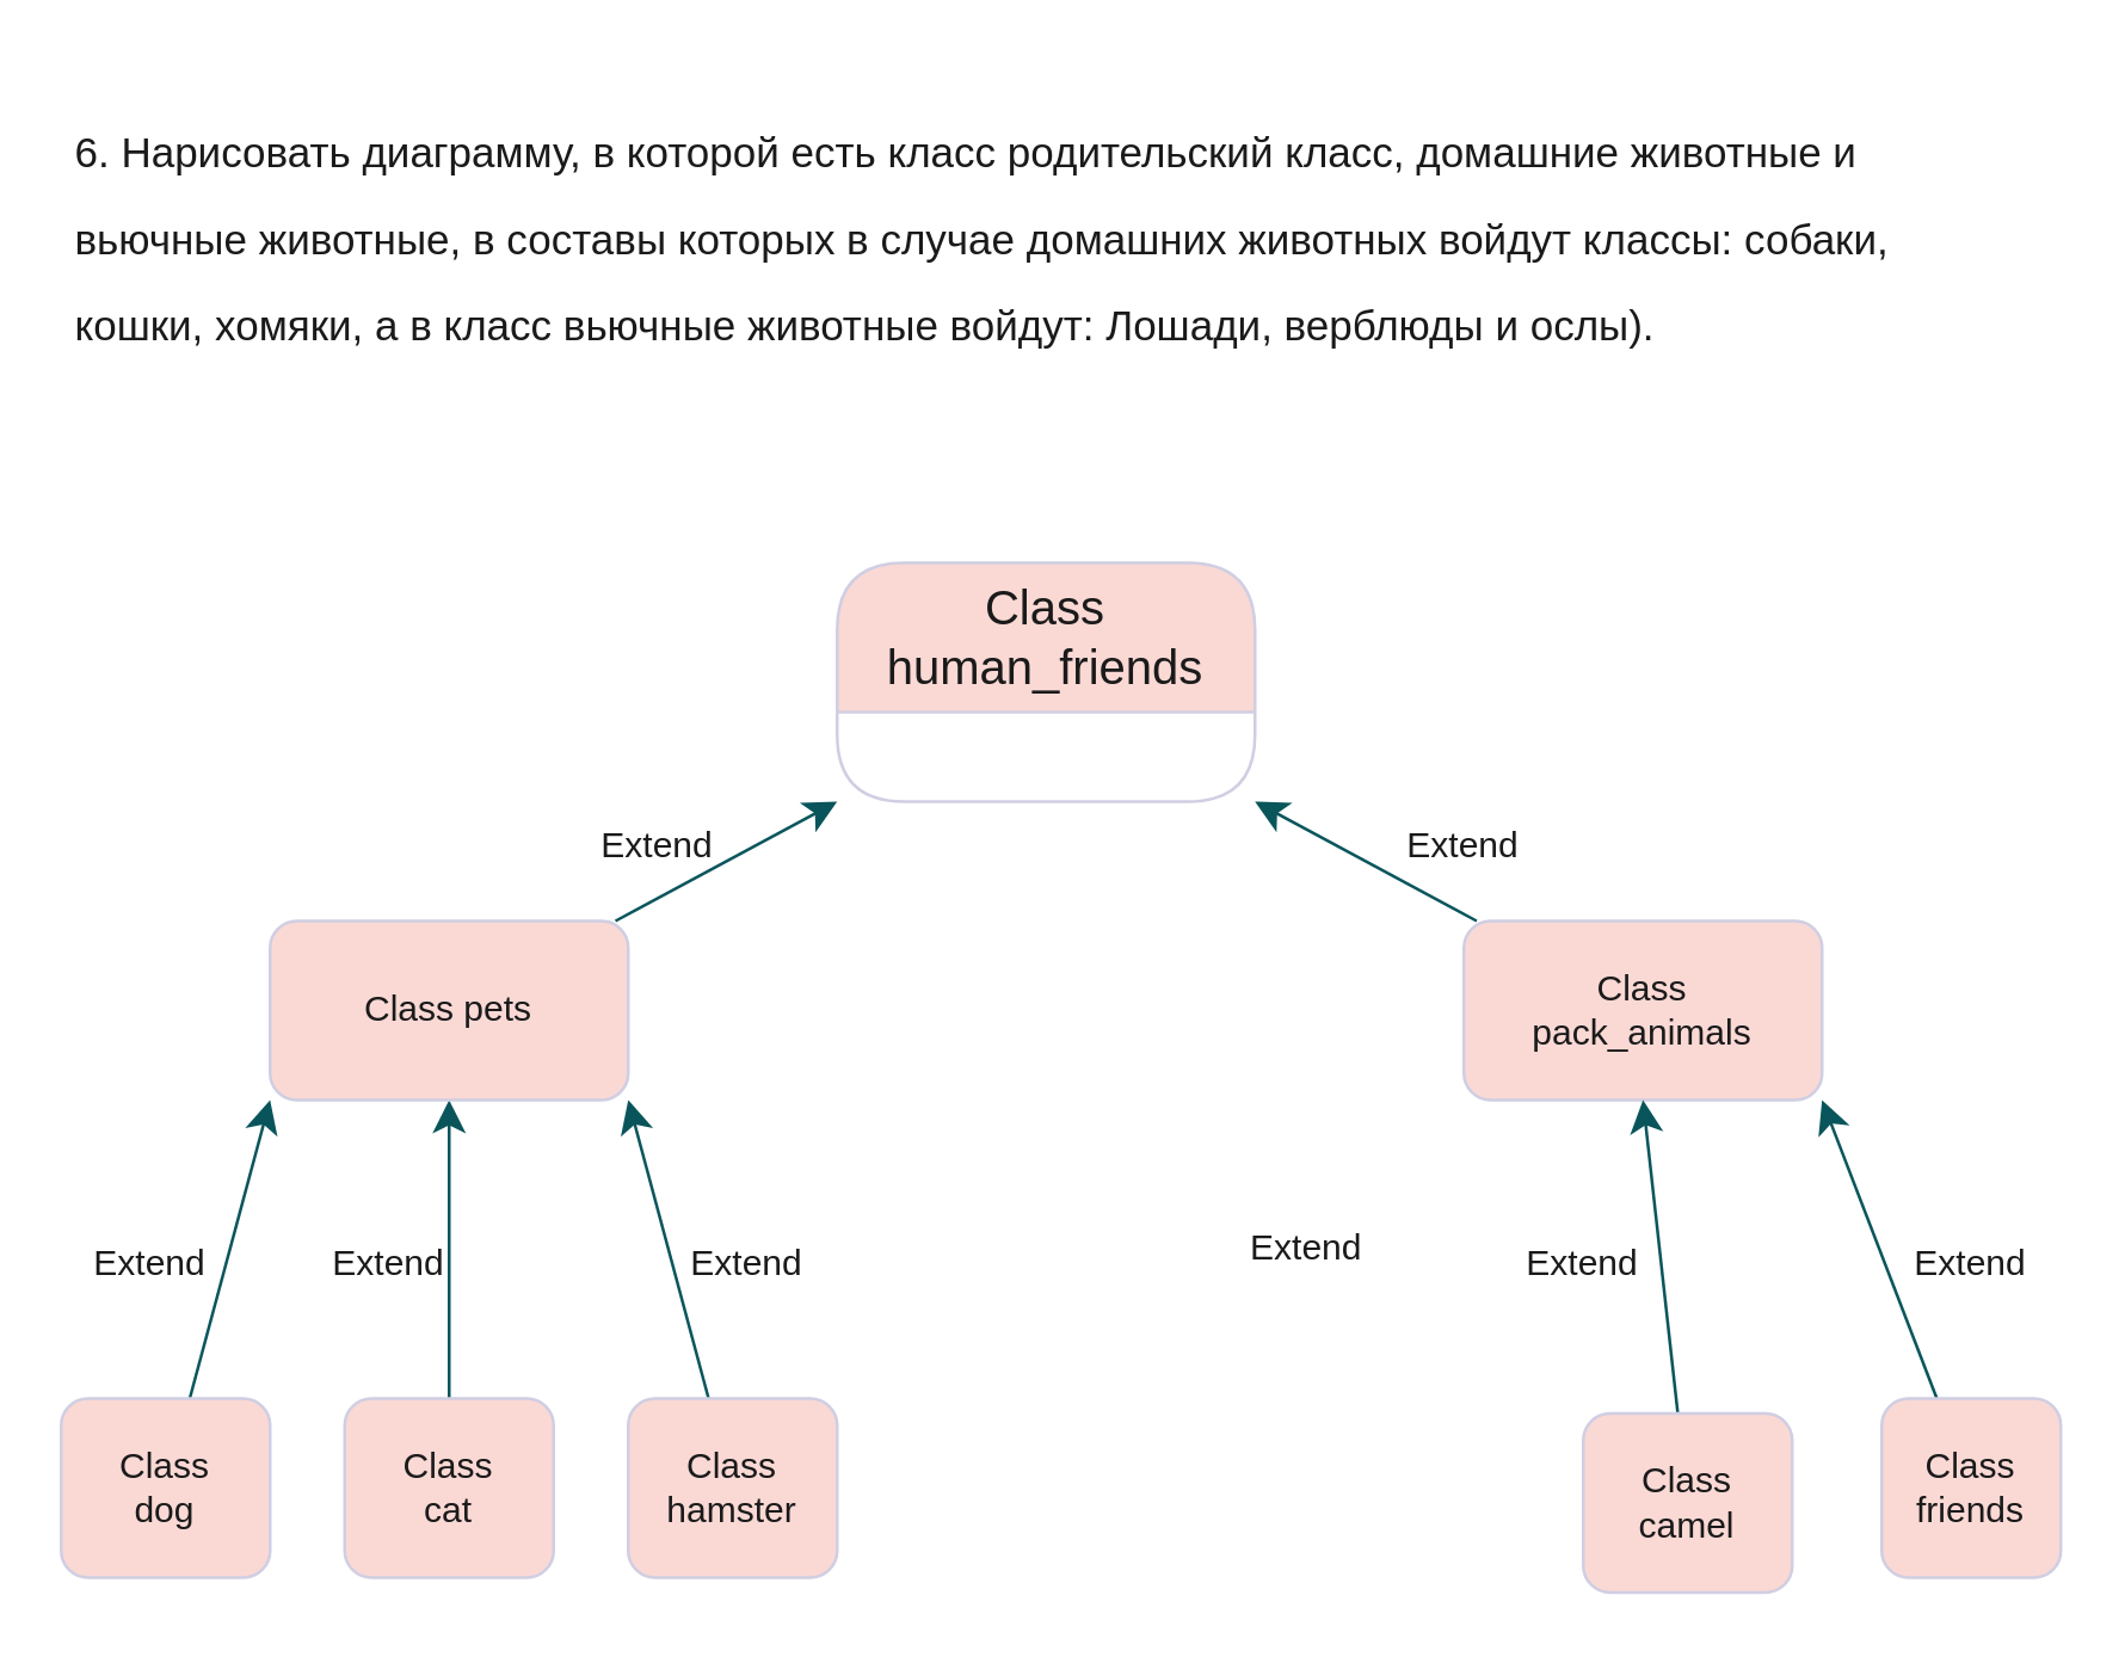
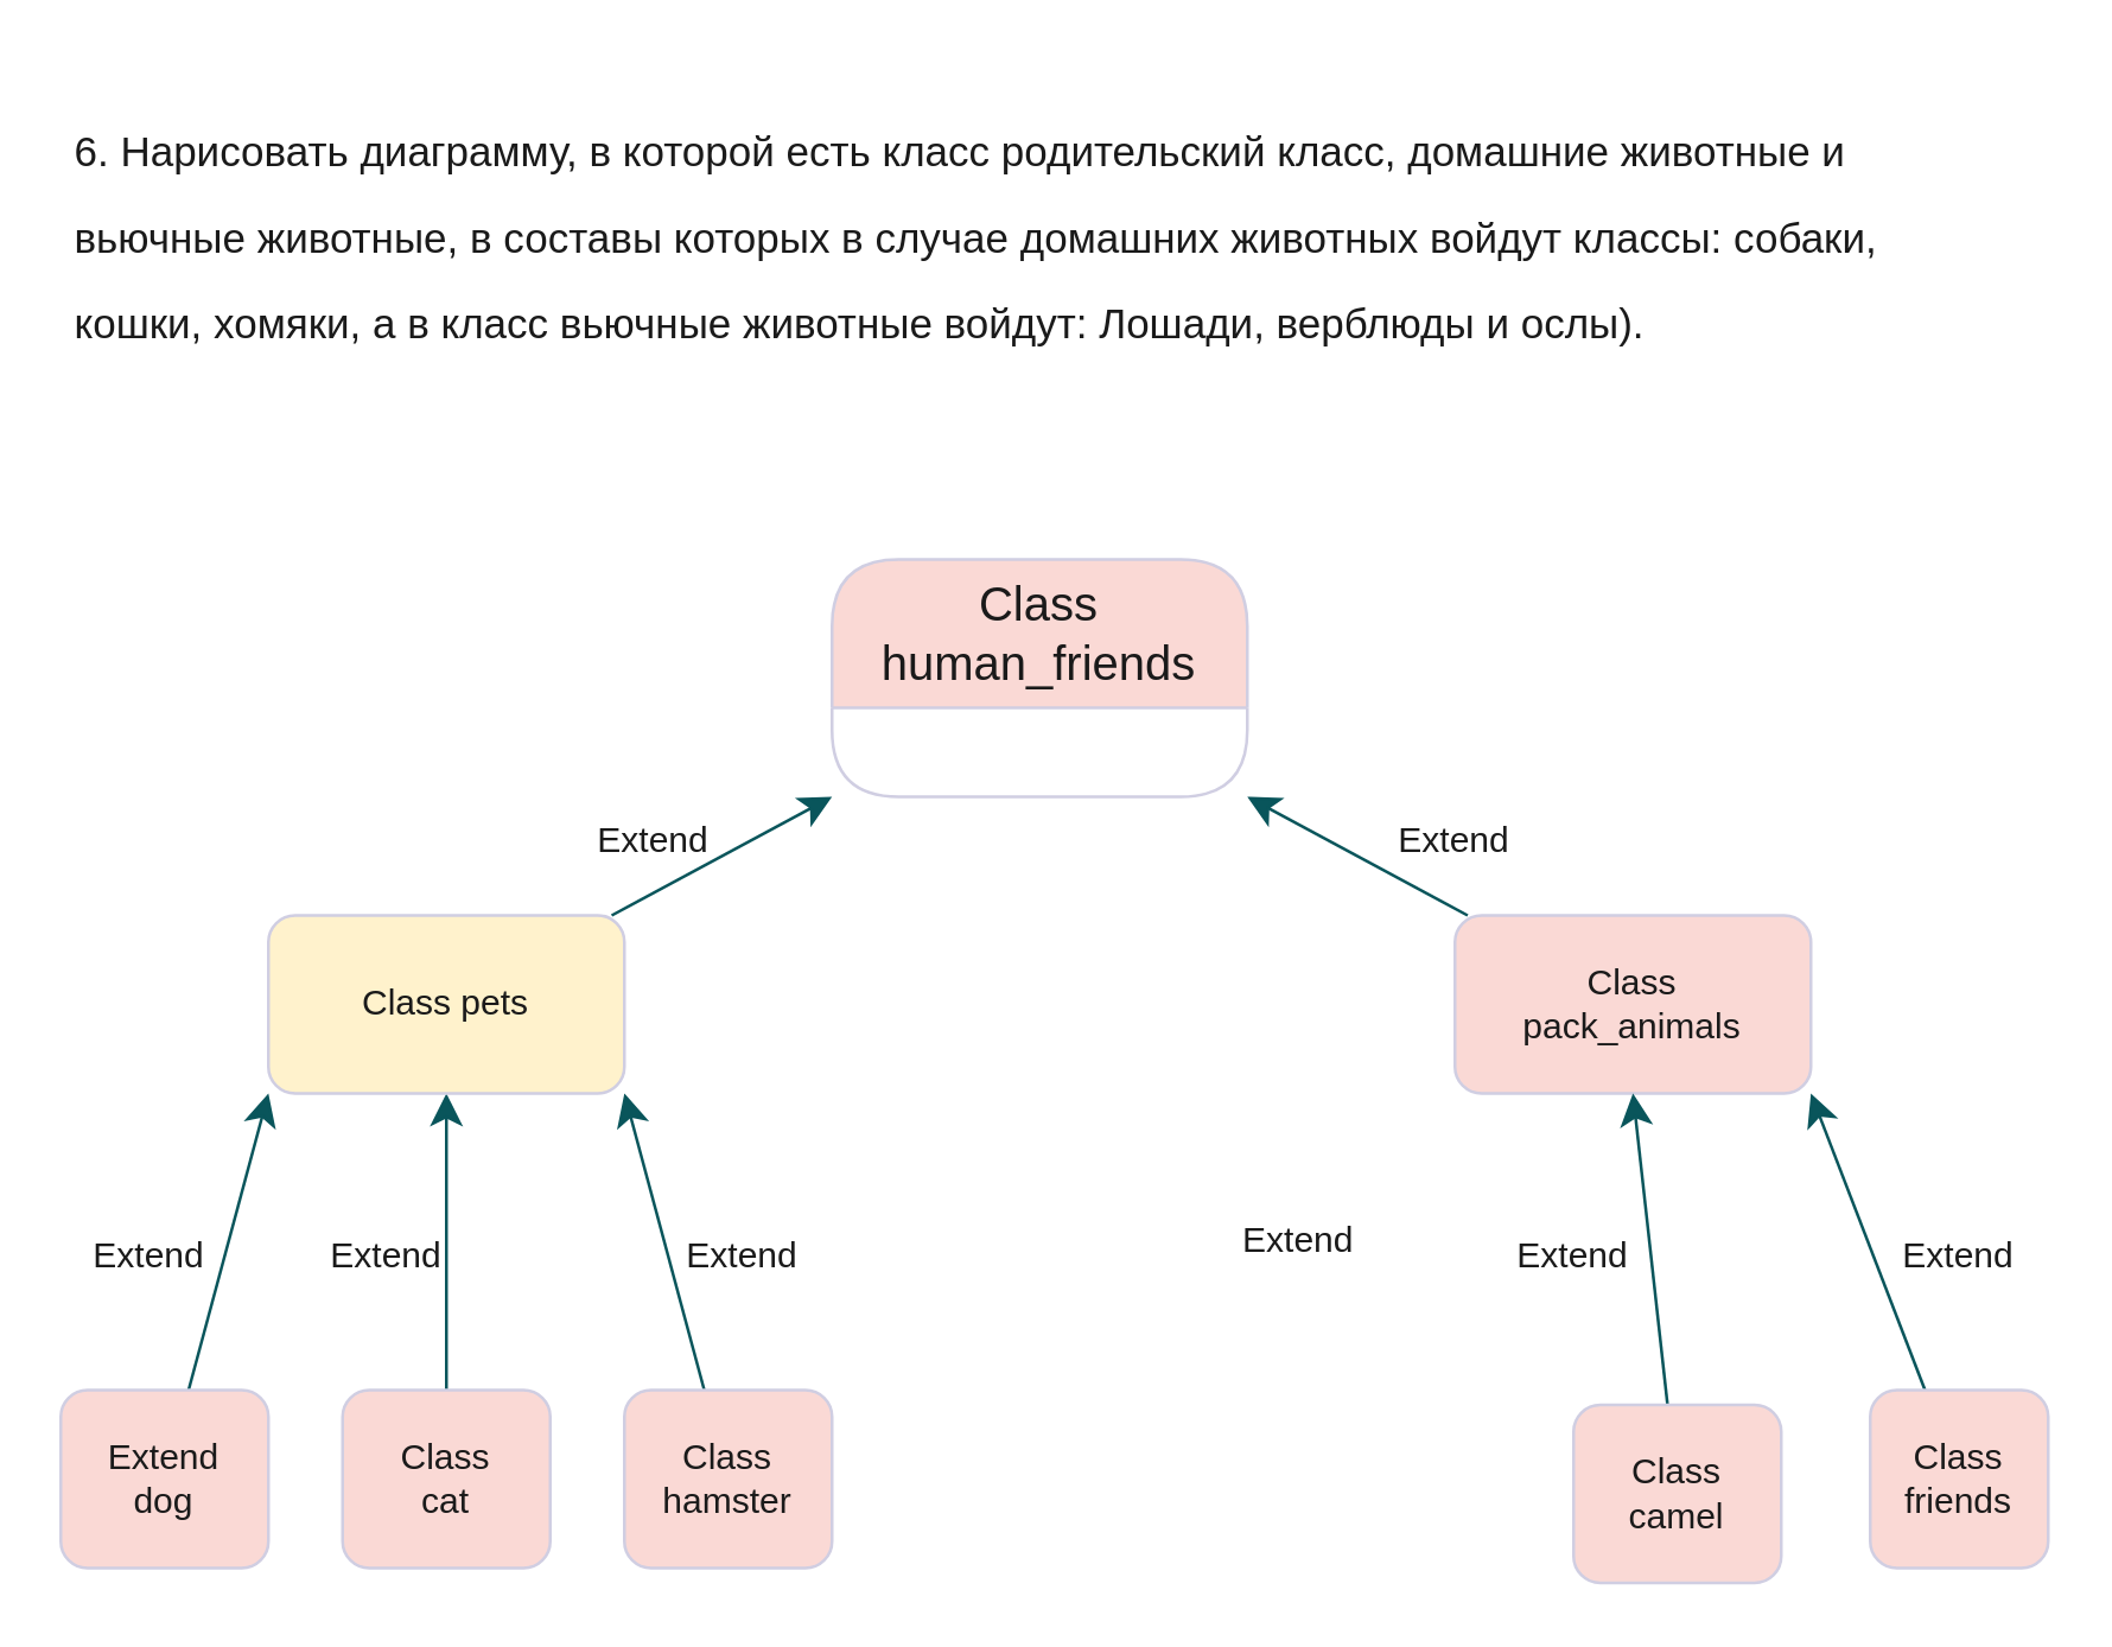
- <mxCell id="10" value="Class pets" style="rounded=1;whiteSpace=wrap;html=1;labelBackgroundColor=none;fillColor=#FAD9D5;strokeColor=#D0CEE2;fontColor=#1A1A1A;" vertex="1" parent="1"><mxGeometry x="90" y="308" width="120" height="60" as="geometry" /></mxCell>
+ <mxCell id="10" value="Class pets" style="rounded=1;whiteSpace=wrap;html=1;labelBackgroundColor=none;fillColor=#fff2cc;strokeColor=#D0CEE2;fontColor=#1A1A1A;" vertex="1" parent="1"><mxGeometry x="90" y="308" width="120" height="60" as="geometry" /></mxCell>
- <mxCell id="3" value="Class &lt;br&gt;dog" style="rounded=1;whiteSpace=wrap;html=1;fontSize=12;glass=0;strokeWidth=1;shadow=0;labelBackgroundColor=none;fillColor=#FAD9D5;strokeColor=#D0CEE2;fontColor=#1A1A1A;" vertex="1" parent="1"><mxGeometry x="20" y="468" width="70" height="60" as="geometry" /></mxCell>
+ <mxCell id="3" value="Extend &lt;br&gt;dog" style="rounded=1;whiteSpace=wrap;html=1;fontSize=12;glass=0;strokeWidth=1;shadow=0;labelBackgroundColor=none;fillColor=#FAD9D5;strokeColor=#D0CEE2;fontColor=#1A1A1A;" vertex="1" parent="1"><mxGeometry x="20" y="468" width="70" height="60" as="geometry" /></mxCell>
